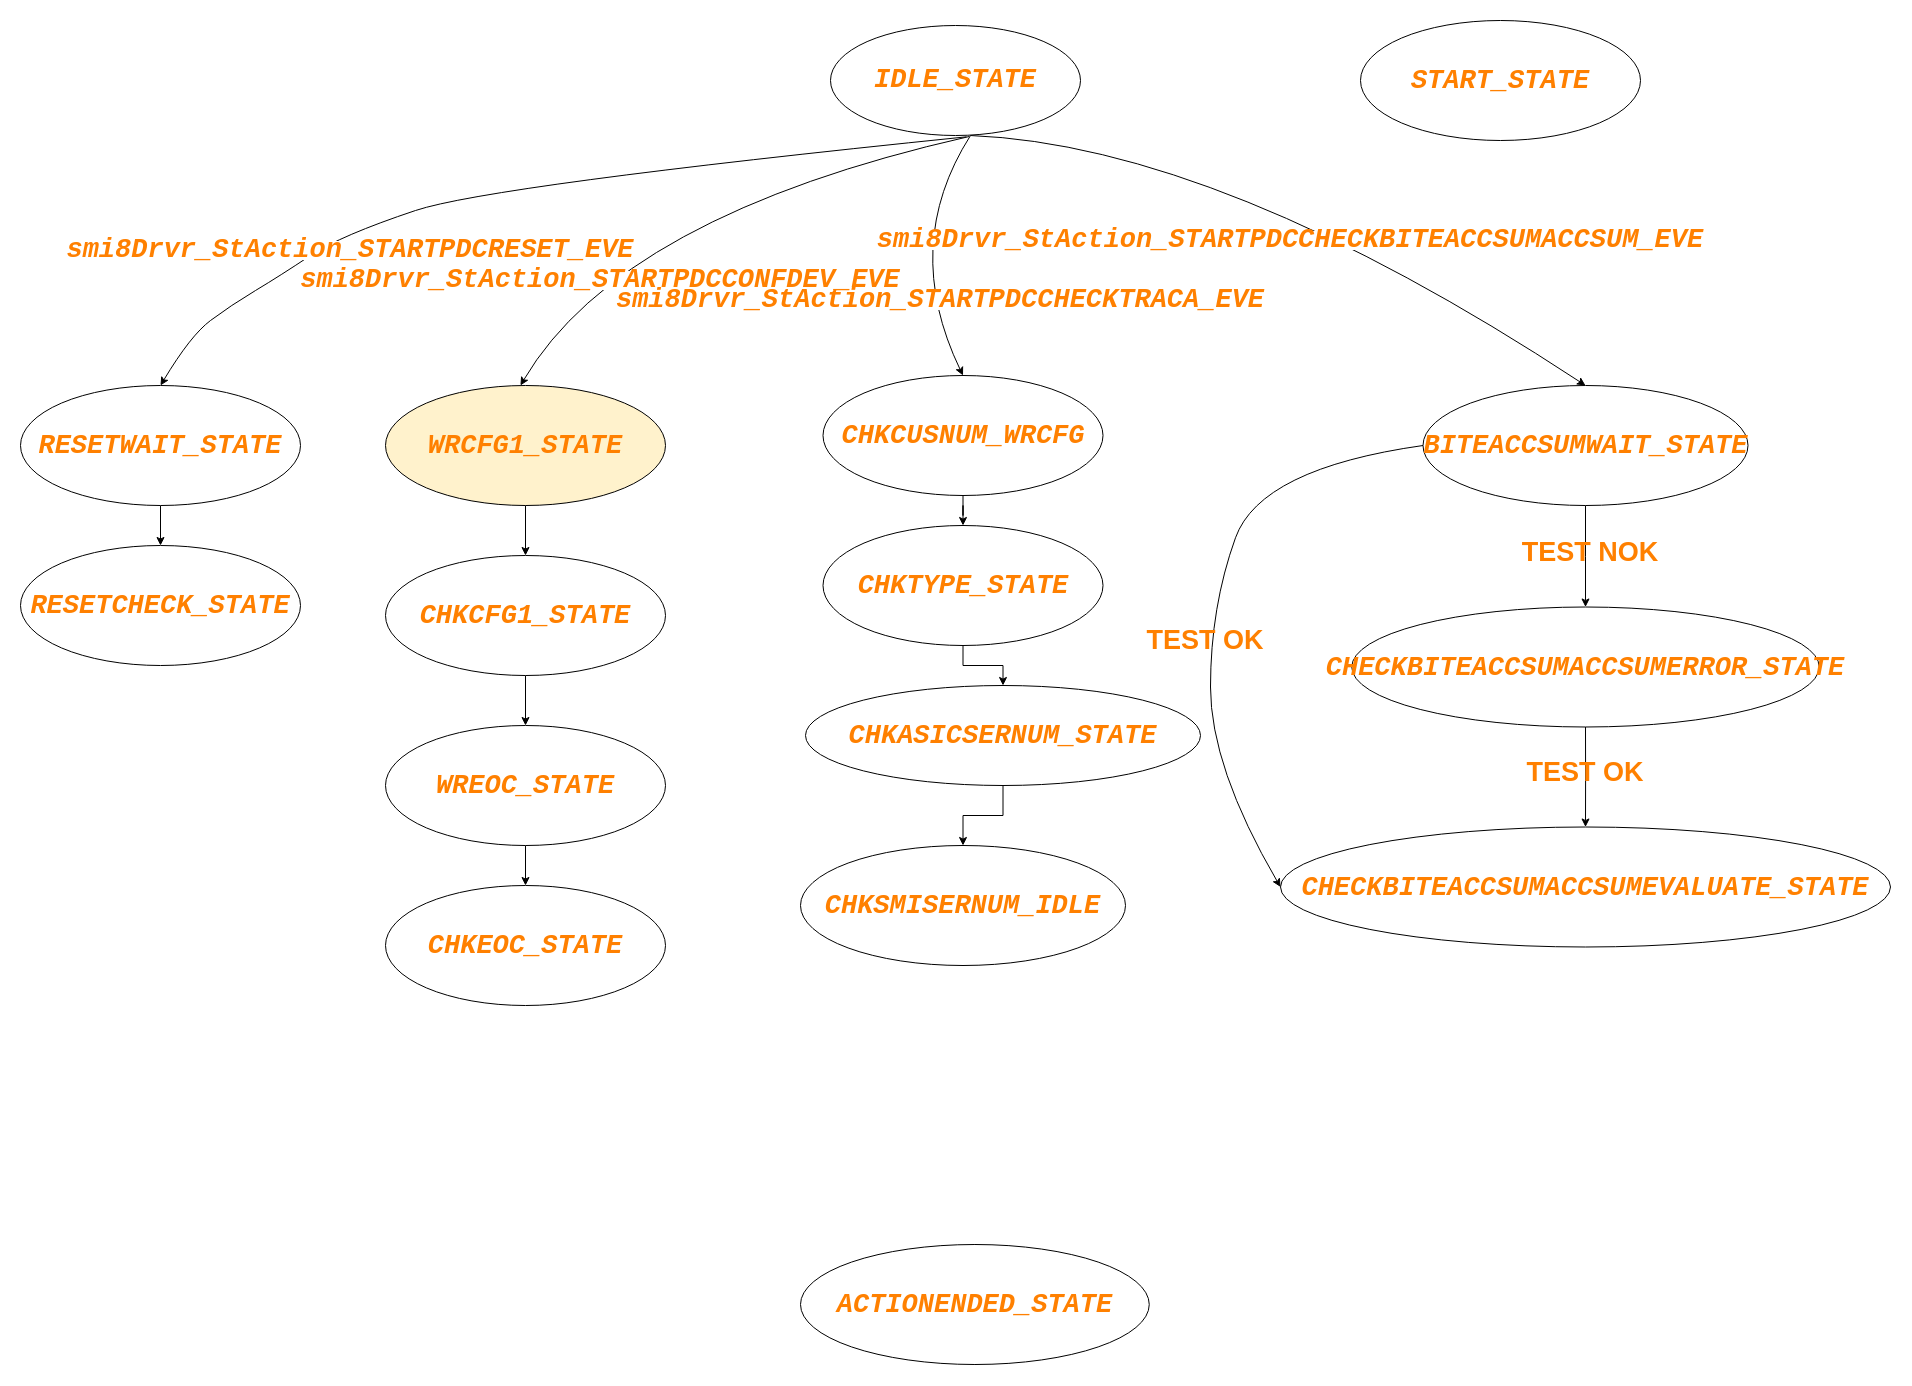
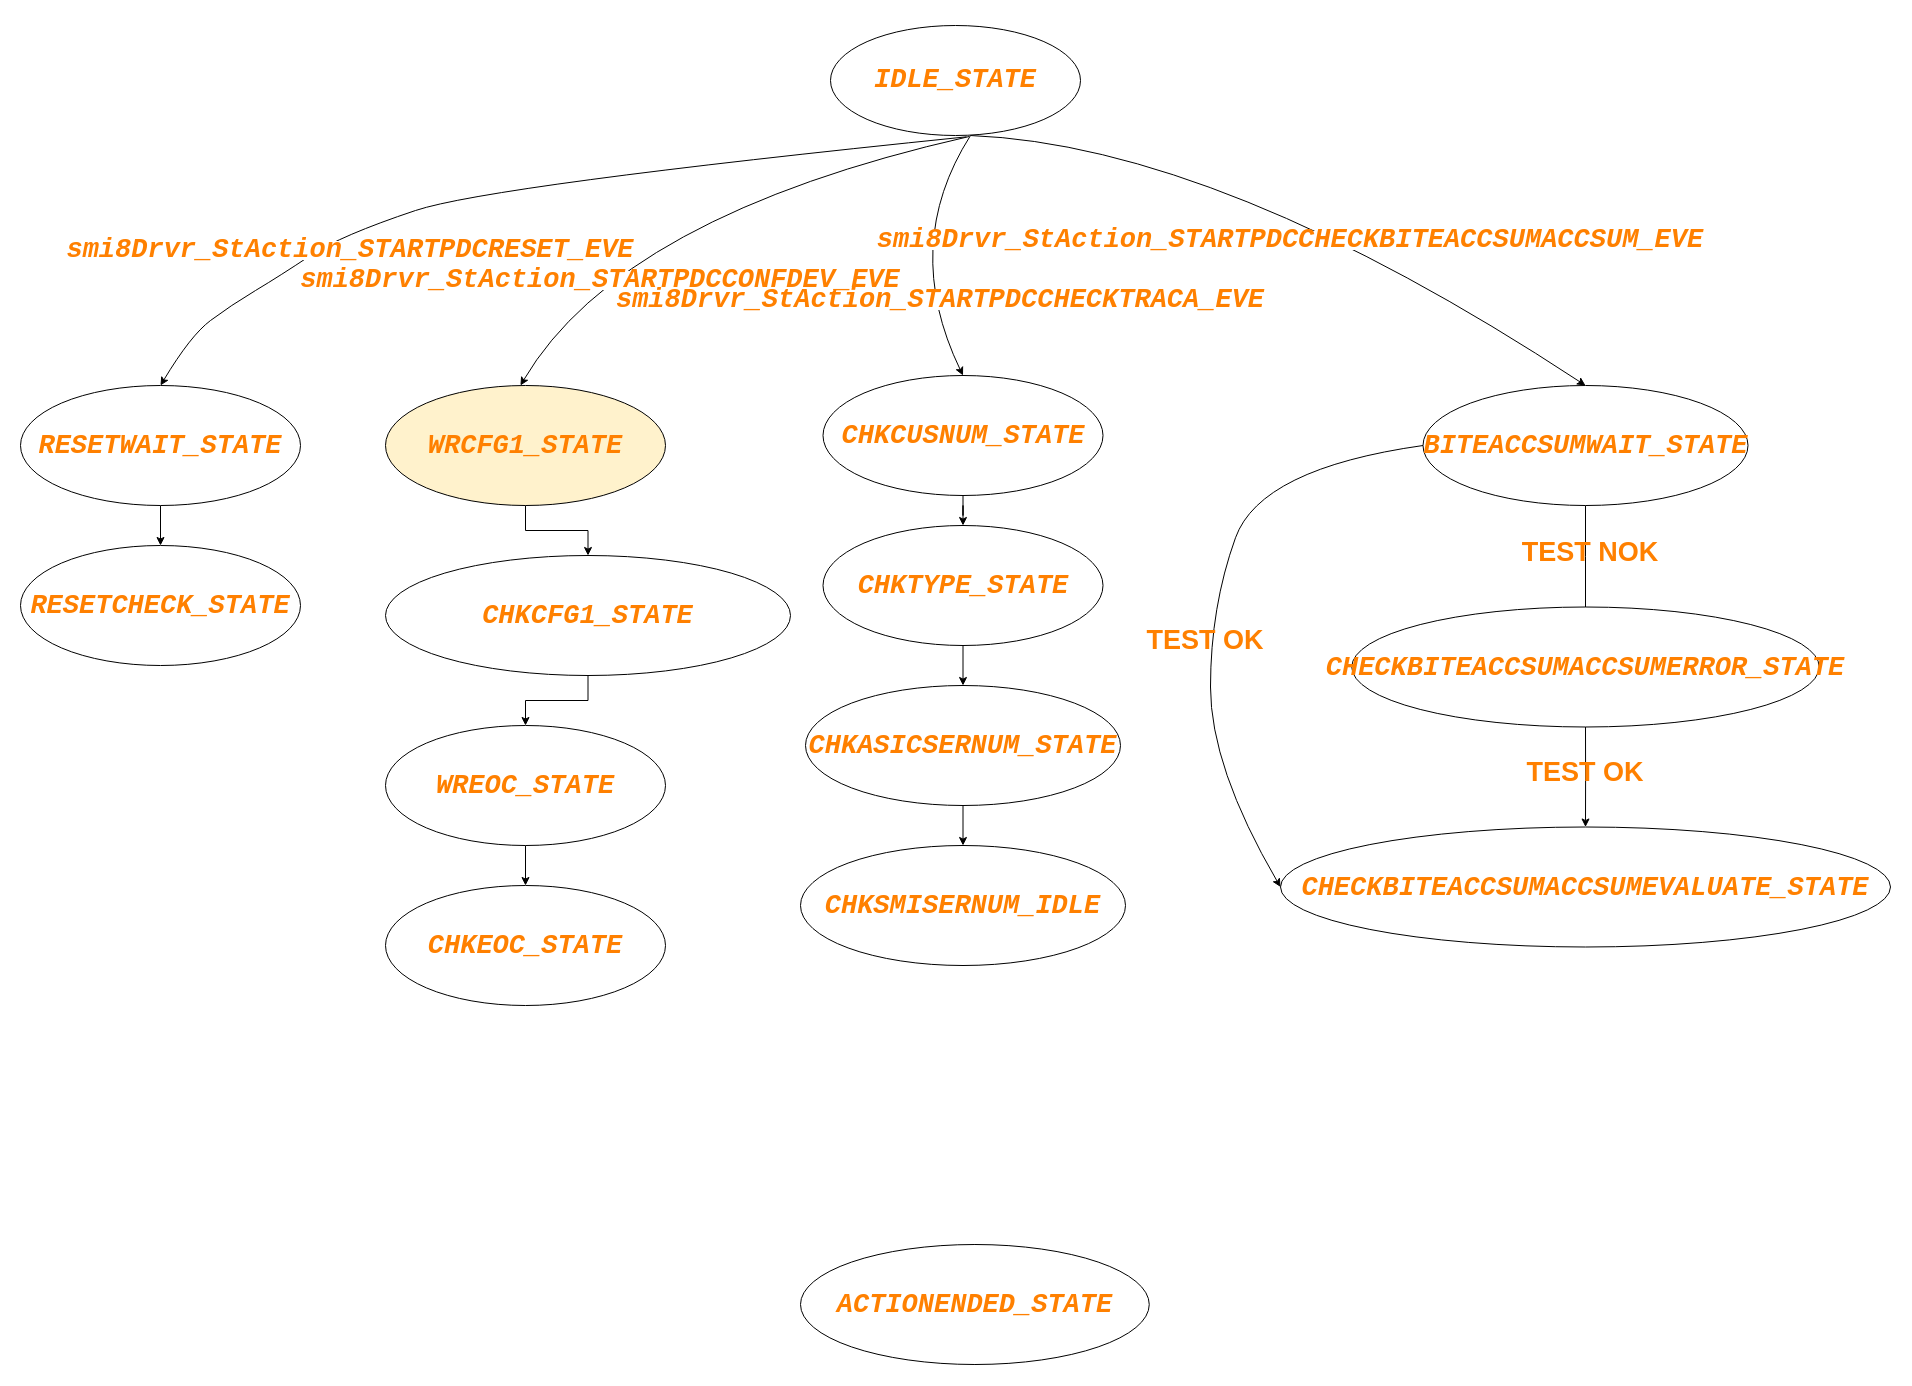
- <mxCell id="3" value="&lt;p style=&quot;line-height: 19px; font-size: 27px;&quot;&gt;&lt;font face=&quot;consolas, courier new, monospace&quot; style=&quot;font-size: 27px;&quot;&gt;&lt;span style=&quot;font-size: 27px;&quot;&gt;&lt;span style=&quot;font-size: 27px;&quot;&gt;&lt;i style=&quot;font-size: 27px;&quot;&gt;&lt;font color=&quot;#ff8000&quot; style=&quot;font-size: 27px;&quot;&gt;START_STATE&lt;/font&gt;&lt;/i&gt;&lt;/span&gt;&lt;/span&gt;&lt;/font&gt;&lt;br style=&quot;font-size: 27px;&quot;&gt;&lt;/p&gt;" style="ellipse;whiteSpace=wrap;html=1;fontSize=27;fontStyle=1" vertex="1" parent="1"><mxGeometry x="1360" y="20" width="280" height="120" as="geometry" /></mxCell>
- <mxCell id="15" value="&lt;p style=&quot;line-height: 19px; font-size: 27px;&quot;&gt;&lt;font face=&quot;consolas, courier new, monospace&quot; style=&quot;font-size: 27px;&quot;&gt;&lt;span style=&quot;font-size: 27px;&quot;&gt;&lt;span style=&quot;font-size: 27px;&quot;&gt;&lt;i style=&quot;font-size: 27px;&quot;&gt;&lt;font color=&quot;#ff8000&quot; style=&quot;font-size: 27px;&quot;&gt;CHKCUSNUM_WRCFG&lt;/font&gt;&lt;/i&gt;&lt;/span&gt;&lt;/span&gt;&lt;/font&gt;&lt;br style=&quot;font-size: 27px;&quot;&gt;&lt;/p&gt;" style="ellipse;whiteSpace=wrap;html=1;fontSize=27;fontStyle=1" vertex="1" parent="1"><mxGeometry x="822.5" y="375" width="280" height="120" as="geometry" /></mxCell>
+ <mxCell id="15" value="&lt;p style=&quot;line-height: 19px; font-size: 27px;&quot;&gt;&lt;font face=&quot;consolas, courier new, monospace&quot; style=&quot;font-size: 27px;&quot;&gt;&lt;span style=&quot;font-size: 27px;&quot;&gt;&lt;span style=&quot;font-size: 27px;&quot;&gt;&lt;i style=&quot;font-size: 27px;&quot;&gt;&lt;font color=&quot;#ff8000&quot; style=&quot;font-size: 27px;&quot;&gt;CHKCUSNUM_STATE&lt;/font&gt;&lt;/i&gt;&lt;/span&gt;&lt;/span&gt;&lt;/font&gt;&lt;br style=&quot;font-size: 27px;&quot;&gt;&lt;/p&gt;" style="ellipse;whiteSpace=wrap;html=1;fontSize=27;fontStyle=1" vertex="1" parent="1"><mxGeometry x="822.5" y="375" width="280" height="120" as="geometry" /></mxCell>
- <mxCell id="21" value="" style="edgeStyle=orthogonalEdgeStyle;rounded=0;orthogonalLoop=1;jettySize=auto;html=1;fontColor=#FF8000;fontSize=27;fontStyle=1" edge="1" parent="1" source="22" target="24"><mxGeometry relative="1" as="geometry" /></mxCell>
+ <mxCell id="21" value="" style="edgeStyle=orthogonalEdgeStyle;rounded=0;orthogonalLoop=1;jettySize=auto;html=1;fontColor=#FF8000;fontSize=27;fontStyle=1;endArrow=none;" edge="1" parent="1" source="22" target="24"><mxGeometry relative="1" as="geometry" /></mxCell>
- <mxCell id="10" value="&lt;p style=&quot;line-height: 19px; font-size: 27px;&quot;&gt;&lt;font face=&quot;consolas, courier new, monospace&quot; style=&quot;font-size: 27px;&quot;&gt;&lt;span style=&quot;font-size: 27px;&quot;&gt;&lt;span style=&quot;font-size: 27px;&quot;&gt;&lt;i style=&quot;font-size: 27px;&quot;&gt;&lt;font color=&quot;#ff8000&quot; style=&quot;font-size: 27px;&quot;&gt;CHKCFG1_STATE&lt;/font&gt;&lt;/i&gt;&lt;/span&gt;&lt;/span&gt;&lt;/font&gt;&lt;br style=&quot;font-size: 27px;&quot;&gt;&lt;/p&gt;" style="ellipse;whiteSpace=wrap;html=1;fontSize=27;fontStyle=1" vertex="1" parent="1"><mxGeometry x="385" y="555" width="280" height="120" as="geometry" /></mxCell>
+ <mxCell id="10" value="&lt;p style=&quot;line-height: 19px; font-size: 27px;&quot;&gt;&lt;font face=&quot;consolas, courier new, monospace&quot; style=&quot;font-size: 27px;&quot;&gt;&lt;span style=&quot;font-size: 27px;&quot;&gt;&lt;span style=&quot;font-size: 27px;&quot;&gt;&lt;i style=&quot;font-size: 27px;&quot;&gt;&lt;font color=&quot;#ff8000&quot; style=&quot;font-size: 27px;&quot;&gt;CHKCFG1_STATE&lt;/font&gt;&lt;/i&gt;&lt;/span&gt;&lt;/span&gt;&lt;/font&gt;&lt;br style=&quot;font-size: 27px;&quot;&gt;&lt;/p&gt;" style="ellipse;whiteSpace=wrap;html=1;fontSize=27;fontStyle=1" vertex="1" parent="1"><mxGeometry x="385" y="555" width="405" height="120" as="geometry" /></mxCell>
- <mxCell id="19" value="&lt;p style=&quot;line-height: 19px; font-size: 27px;&quot;&gt;&lt;font face=&quot;consolas, courier new, monospace&quot; style=&quot;font-size: 27px;&quot;&gt;&lt;span style=&quot;font-size: 27px;&quot;&gt;&lt;span style=&quot;font-size: 27px;&quot;&gt;&lt;i style=&quot;font-size: 27px;&quot;&gt;&lt;font color=&quot;#ff8000&quot; style=&quot;font-size: 27px;&quot;&gt;CHKASICSERNUM_STATE&lt;/font&gt;&lt;/i&gt;&lt;/span&gt;&lt;/span&gt;&lt;/font&gt;&lt;br style=&quot;font-size: 27px;&quot;&gt;&lt;/p&gt;" style="ellipse;whiteSpace=wrap;html=1;fontSize=27;fontStyle=1" vertex="1" parent="1"><mxGeometry x="805" y="685" width="395" height="100" as="geometry" /></mxCell>
+ <mxCell id="19" value="&lt;p style=&quot;line-height: 19px; font-size: 27px;&quot;&gt;&lt;font face=&quot;consolas, courier new, monospace&quot; style=&quot;font-size: 27px;&quot;&gt;&lt;span style=&quot;font-size: 27px;&quot;&gt;&lt;span style=&quot;font-size: 27px;&quot;&gt;&lt;i style=&quot;font-size: 27px;&quot;&gt;&lt;font color=&quot;#ff8000&quot; style=&quot;font-size: 27px;&quot;&gt;CHKASICSERNUM_STATE&lt;/font&gt;&lt;/i&gt;&lt;/span&gt;&lt;/span&gt;&lt;/font&gt;&lt;br style=&quot;font-size: 27px;&quot;&gt;&lt;/p&gt;" style="ellipse;whiteSpace=wrap;html=1;fontSize=27;fontStyle=1" vertex="1" parent="1"><mxGeometry x="805" y="685" width="315" height="120" as="geometry" /></mxCell>
